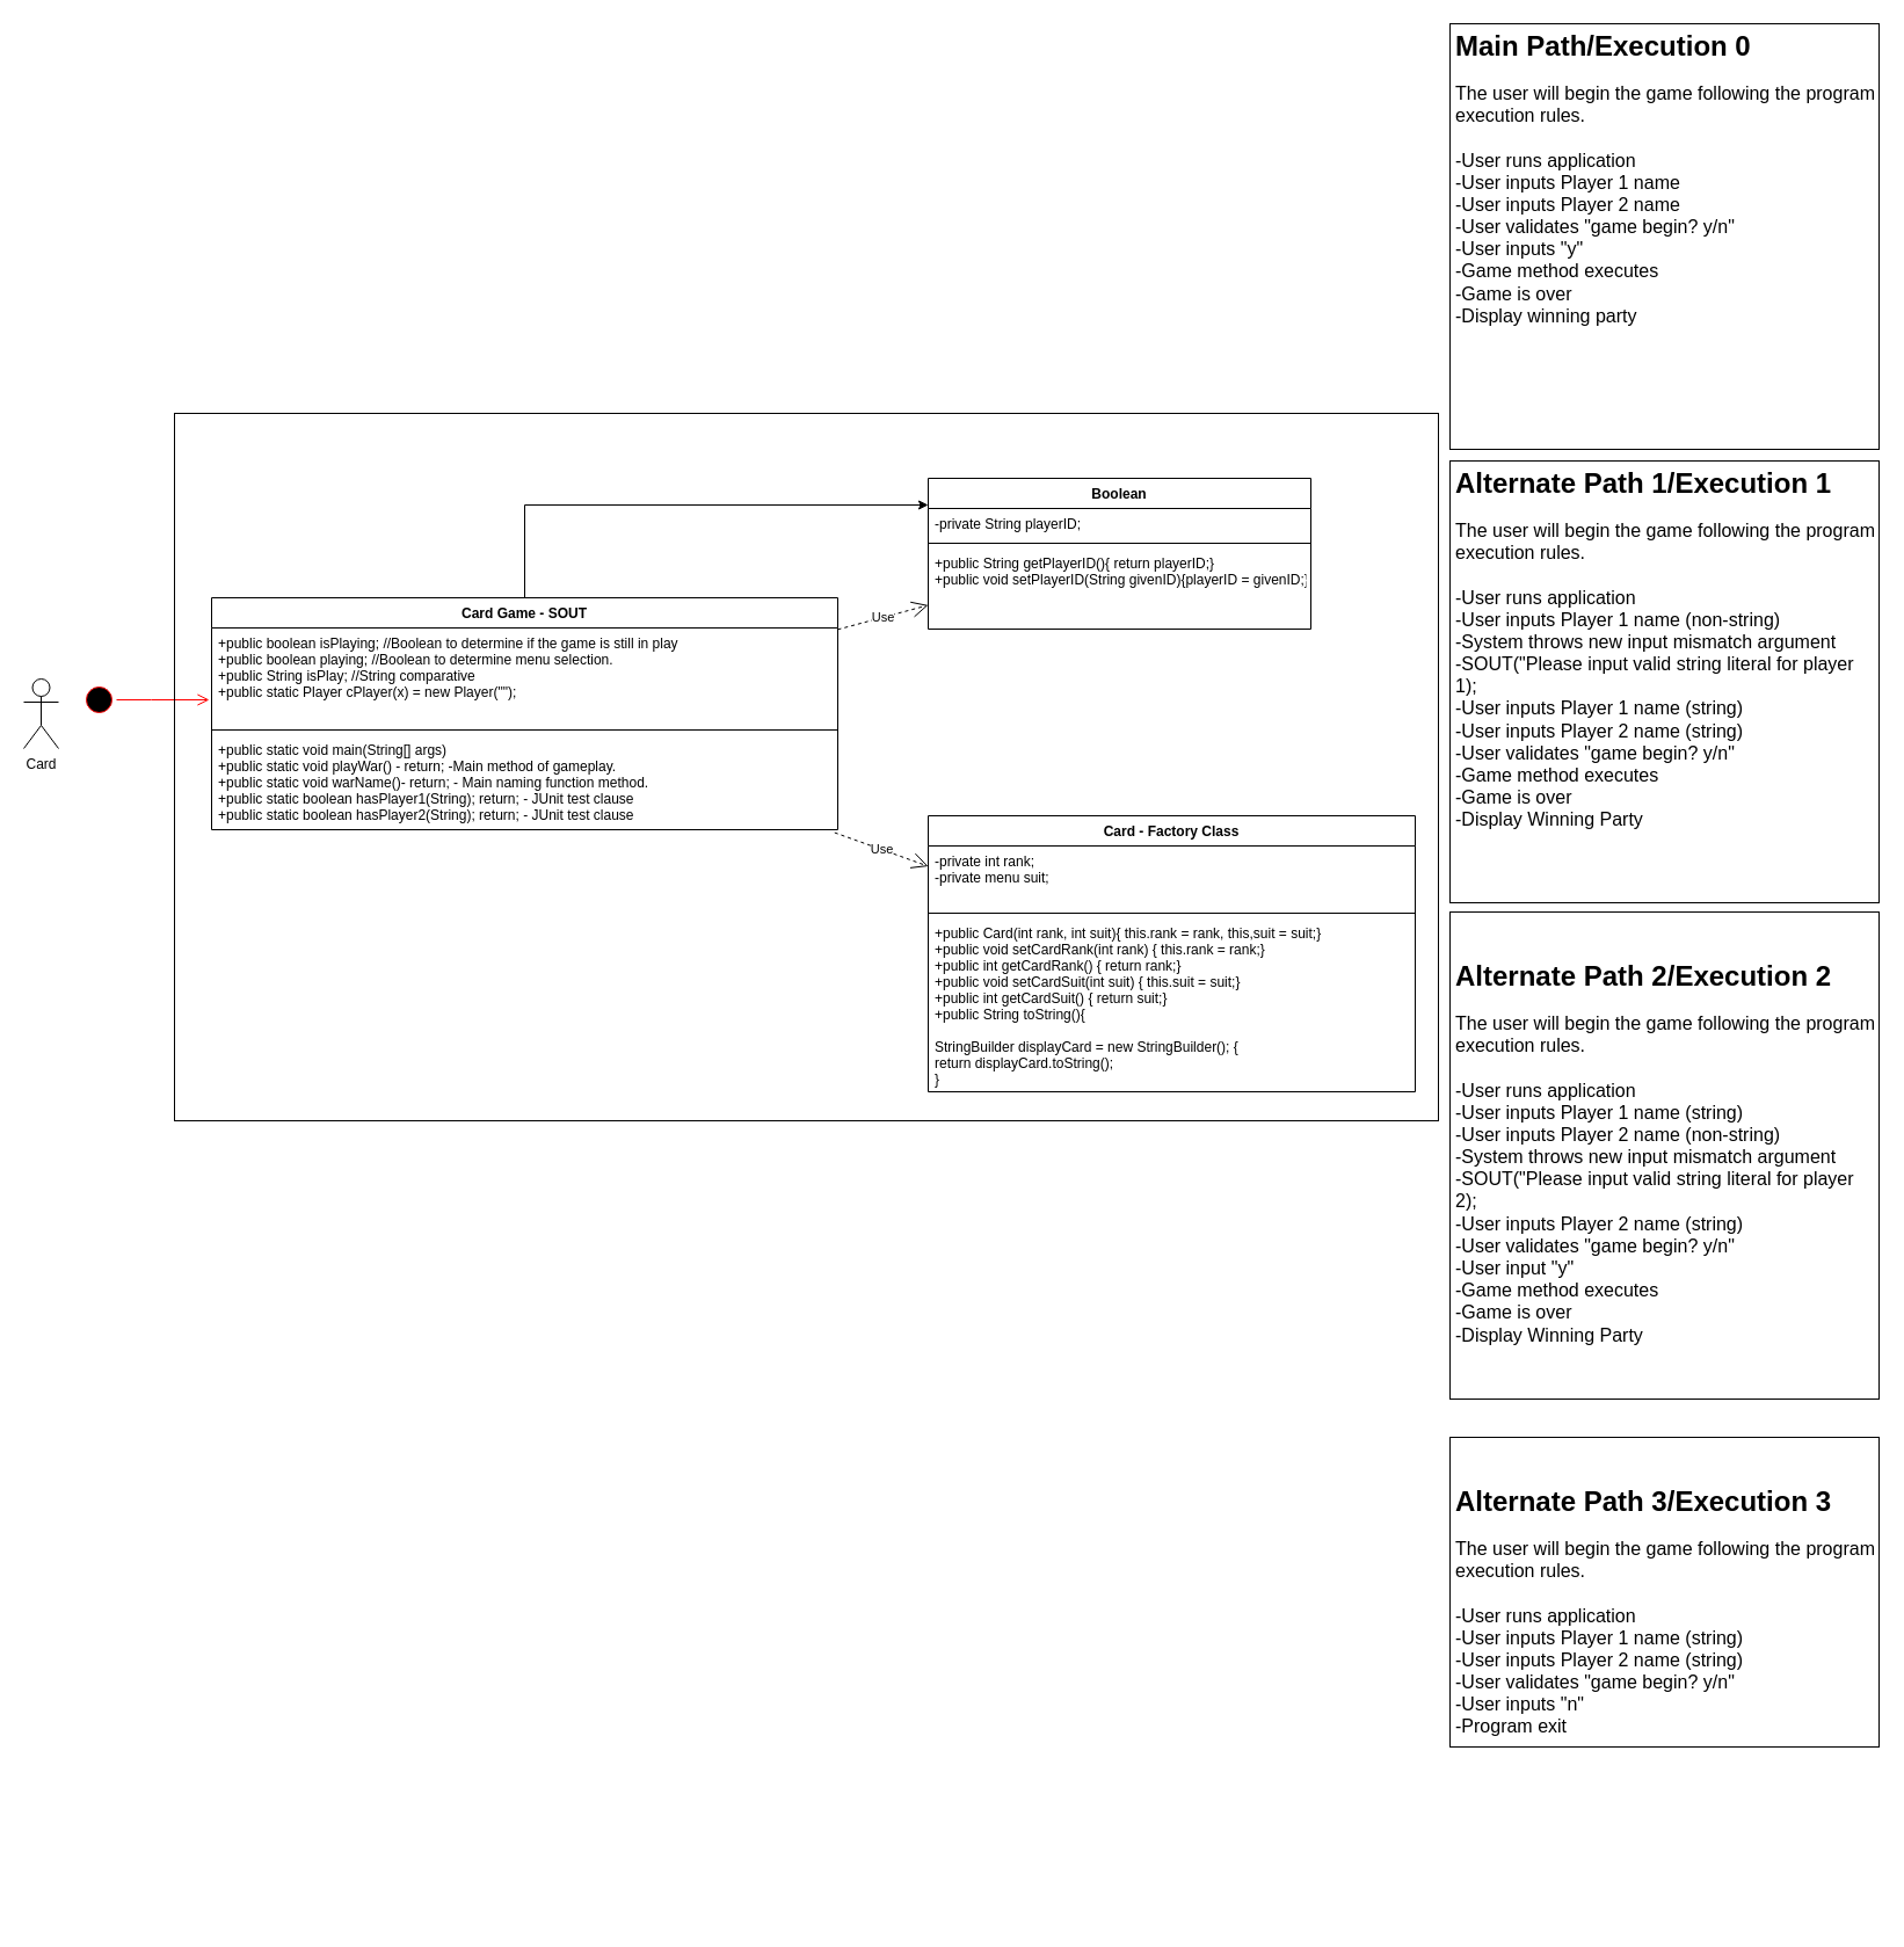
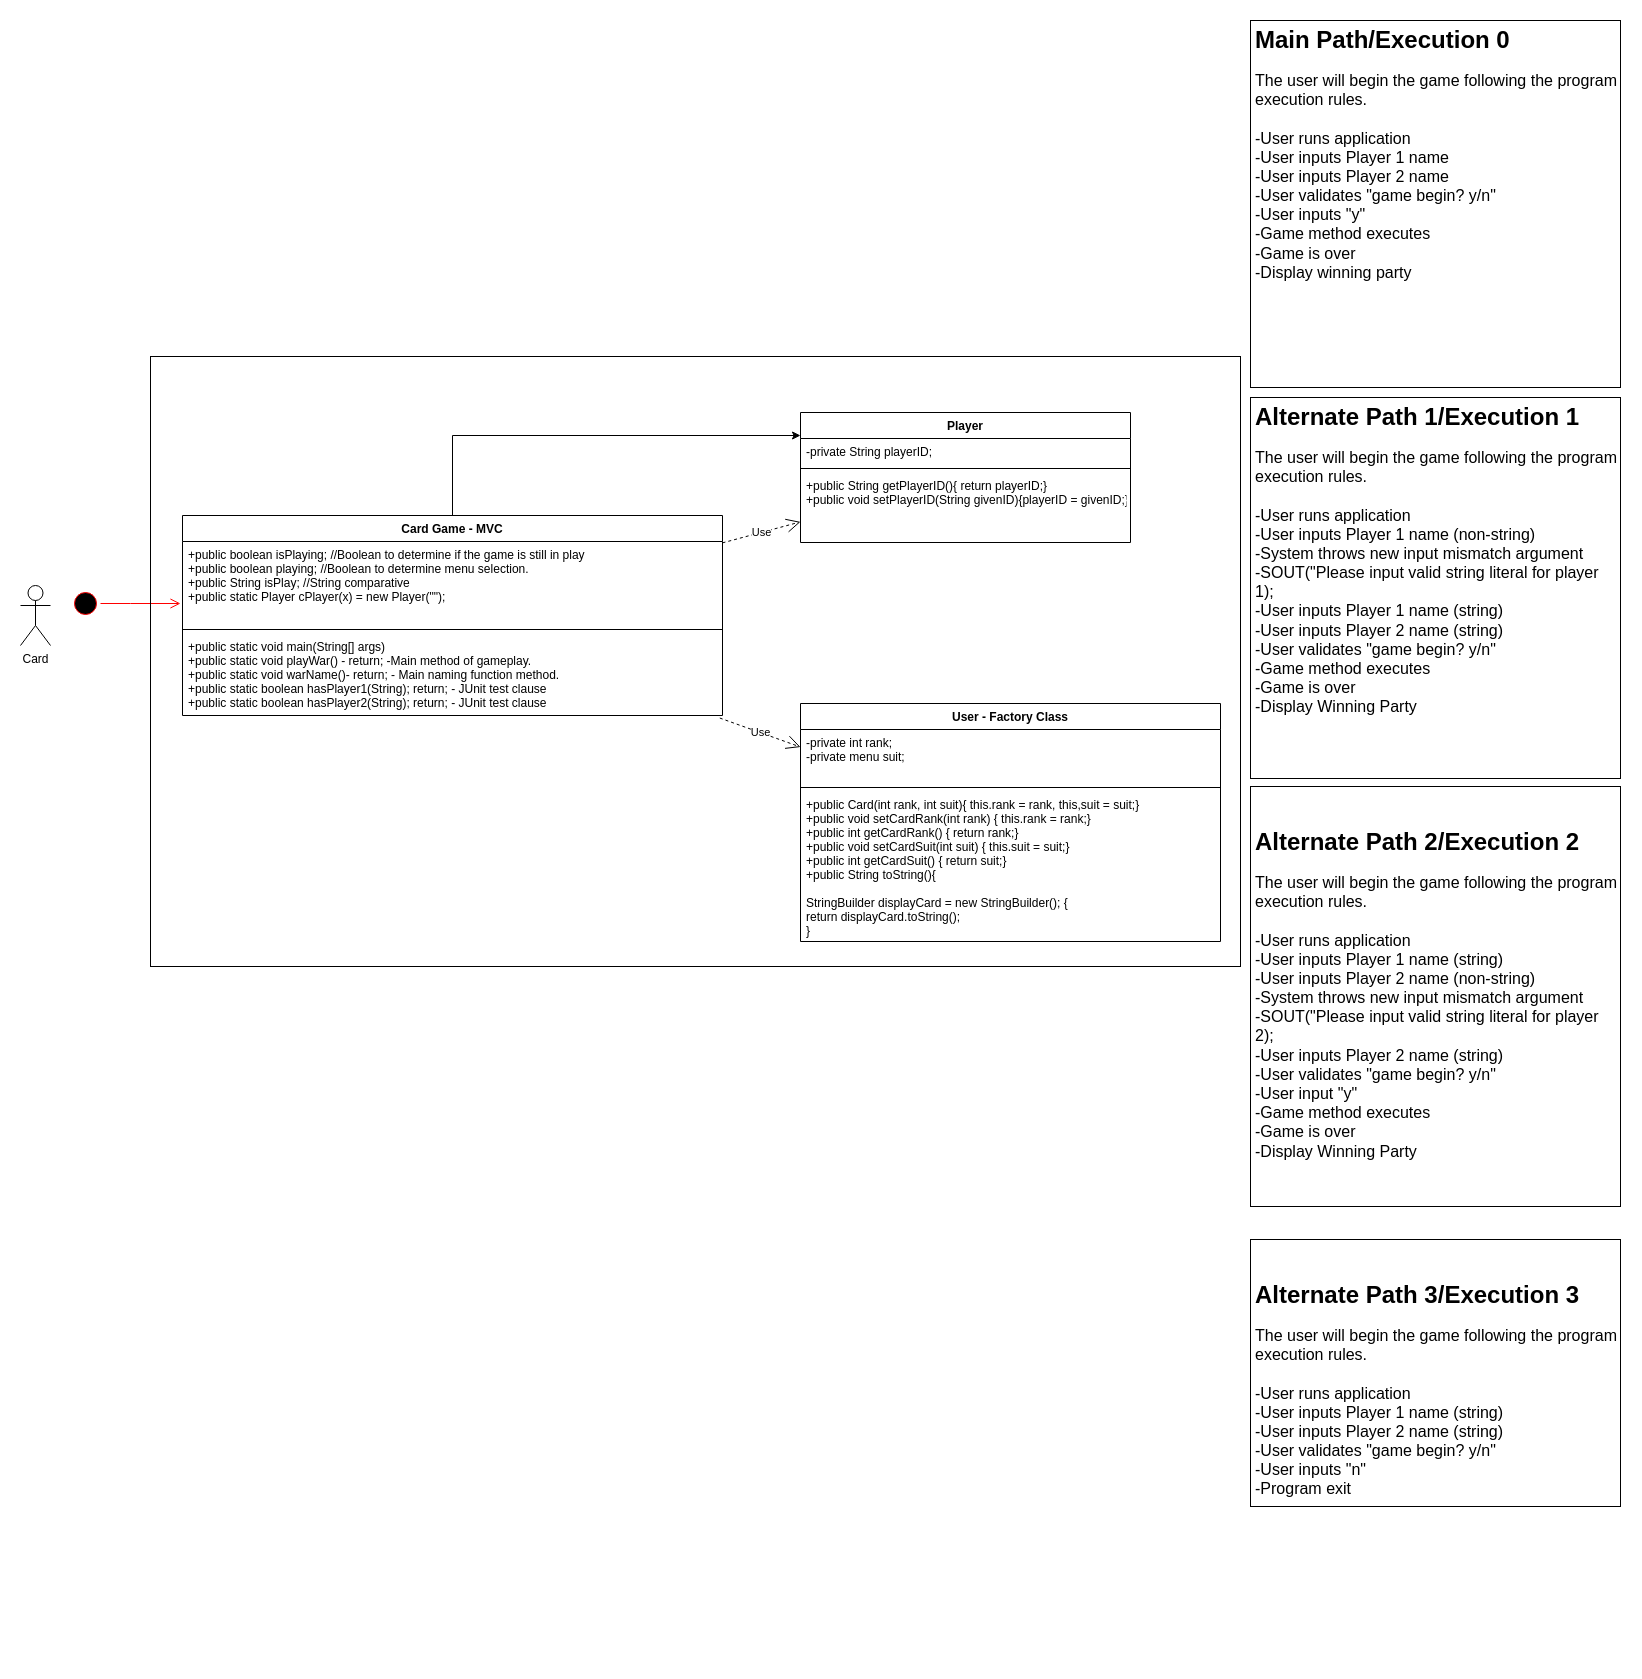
- <mxCell id="11" value="Boolean" style="swimlane;fontStyle=1;align=center;verticalAlign=top;childLayout=stackLayout;horizontal=1;startSize=26;horizontalStack=0;resizeParent=1;resizeParentMax=0;resizeLast=0;collapsible=1;marginBottom=0;shadow=0;glass=0;comic=0;gradientColor=none;" parent="1" vertex="1"><mxGeometry x="800" y="412" width="330" height="130" as="geometry" /></mxCell>
+ <mxCell id="11" value="Player" style="swimlane;fontStyle=1;align=center;verticalAlign=top;childLayout=stackLayout;horizontal=1;startSize=26;horizontalStack=0;resizeParent=1;resizeParentMax=0;resizeLast=0;collapsible=1;marginBottom=0;shadow=0;glass=0;comic=0;gradientColor=none;" parent="1" vertex="1"><mxGeometry x="800" y="412" width="330" height="130" as="geometry" /></mxCell>
- <mxCell id="3" value="Card Game - SOUT" style="swimlane;fontStyle=1;align=center;verticalAlign=top;childLayout=stackLayout;horizontal=1;startSize=26;horizontalStack=0;resizeParent=1;resizeParentMax=0;resizeLast=0;collapsible=1;marginBottom=0;glass=0;comic=0;" parent="1" vertex="1"><mxGeometry x="182" y="515" width="540" height="200" as="geometry" /></mxCell>
+ <mxCell id="3" value="Card Game - MVC" style="swimlane;fontStyle=1;align=center;verticalAlign=top;childLayout=stackLayout;horizontal=1;startSize=26;horizontalStack=0;resizeParent=1;resizeParentMax=0;resizeLast=0;collapsible=1;marginBottom=0;glass=0;comic=0;" parent="1" vertex="1"><mxGeometry x="182" y="515" width="540" height="200" as="geometry" /></mxCell>
- <mxCell id="7" value="Card - Factory Class" style="swimlane;fontStyle=1;align=center;verticalAlign=top;childLayout=stackLayout;horizontal=1;startSize=26;horizontalStack=0;resizeParent=1;resizeParentMax=0;resizeLast=0;collapsible=1;marginBottom=0;" parent="1" vertex="1"><mxGeometry x="800" y="703" width="420" height="238" as="geometry" /></mxCell>
+ <mxCell id="7" value="User - Factory Class" style="swimlane;fontStyle=1;align=center;verticalAlign=top;childLayout=stackLayout;horizontal=1;startSize=26;horizontalStack=0;resizeParent=1;resizeParentMax=0;resizeLast=0;collapsible=1;marginBottom=0;" parent="1" vertex="1"><mxGeometry x="800" y="703" width="420" height="238" as="geometry" /></mxCell>
